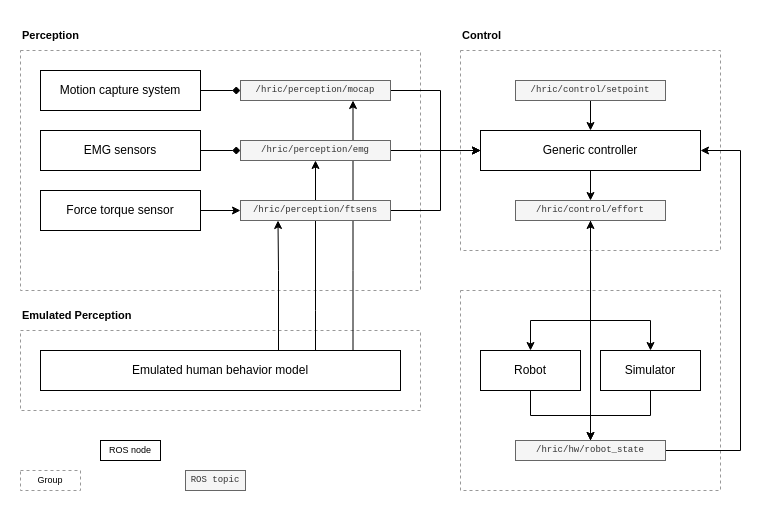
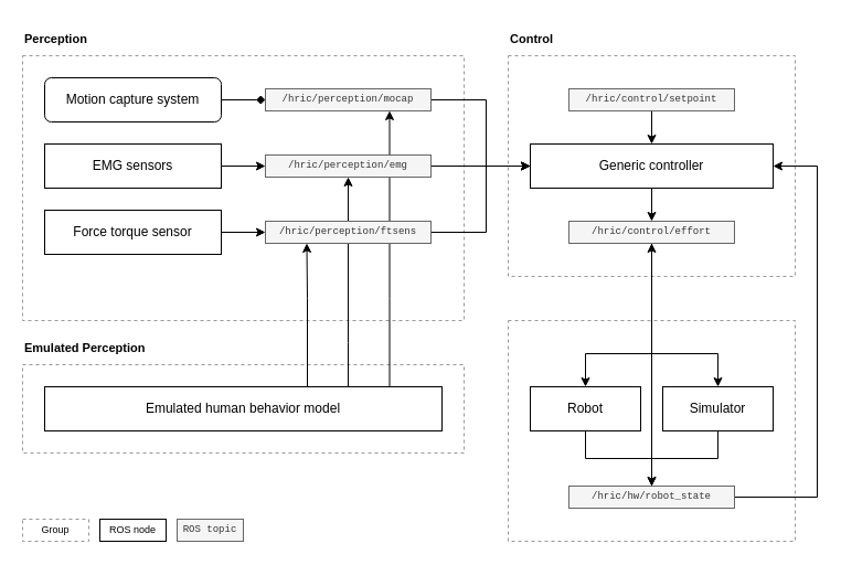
- <mxCell id="10" value="Motion capture system" style="rounded=0;whiteSpace=wrap;html=1;" parent="1" vertex="1"><mxGeometry x="40" y="70" width="160" height="40" as="geometry" /></mxCell>
+ <mxCell id="10" value="Motion capture system" style="whiteSpace=wrap;html=1;rounded=1;" parent="1" vertex="1"><mxGeometry x="40" y="70" width="160" height="40" as="geometry" /></mxCell>
- <mxCell id="13" value="" style="edgeStyle=orthogonalEdgeStyle;rounded=0;orthogonalLoop=1;jettySize=auto;html=1;fontFamily=Courier New;fontSize=10;endArrow=diamond;" parent="1" source="14" target="18" edge="1"><mxGeometry relative="1" as="geometry" /></mxCell>
+ <mxCell id="13" value="" style="edgeStyle=orthogonalEdgeStyle;rounded=0;orthogonalLoop=1;jettySize=auto;html=1;fontFamily=Courier New;fontSize=10;" parent="1" source="14" target="18" edge="1"><mxGeometry relative="1" as="geometry" /></mxCell>
- <mxCell id="41" value="ROS node" style="rounded=0;whiteSpace=wrap;html=1;fontFamily=Helvetica;fontSize=9;" parent="1" vertex="1"><mxGeometry x="100" y="440" width="60" height="20" as="geometry" /></mxCell>
+ <mxCell id="41" value="ROS node" style="rounded=0;whiteSpace=wrap;html=1;fontFamily=Helvetica;fontSize=9;" parent="1" vertex="1"><mxGeometry x="90" y="470" width="60" height="20" as="geometry" /></mxCell>
- <mxCell id="39" value="ROS topic" style="rounded=0;whiteSpace=wrap;html=1;fontFamily=Courier New;fontSize=9;fillColor=#f5f5f5;strokeColor=#666666;fontColor=#333333;" parent="1" vertex="1"><mxGeometry x="185" y="470" width="60" height="20" as="geometry" /></mxCell>
+ <mxCell id="39" value="ROS topic" style="rounded=0;whiteSpace=wrap;html=1;fontFamily=Courier New;fontSize=9;fillColor=#f5f5f5;strokeColor=#666666;fontColor=#333333;" parent="1" vertex="1"><mxGeometry x="160" y="470" width="60" height="20" as="geometry" /></mxCell>
